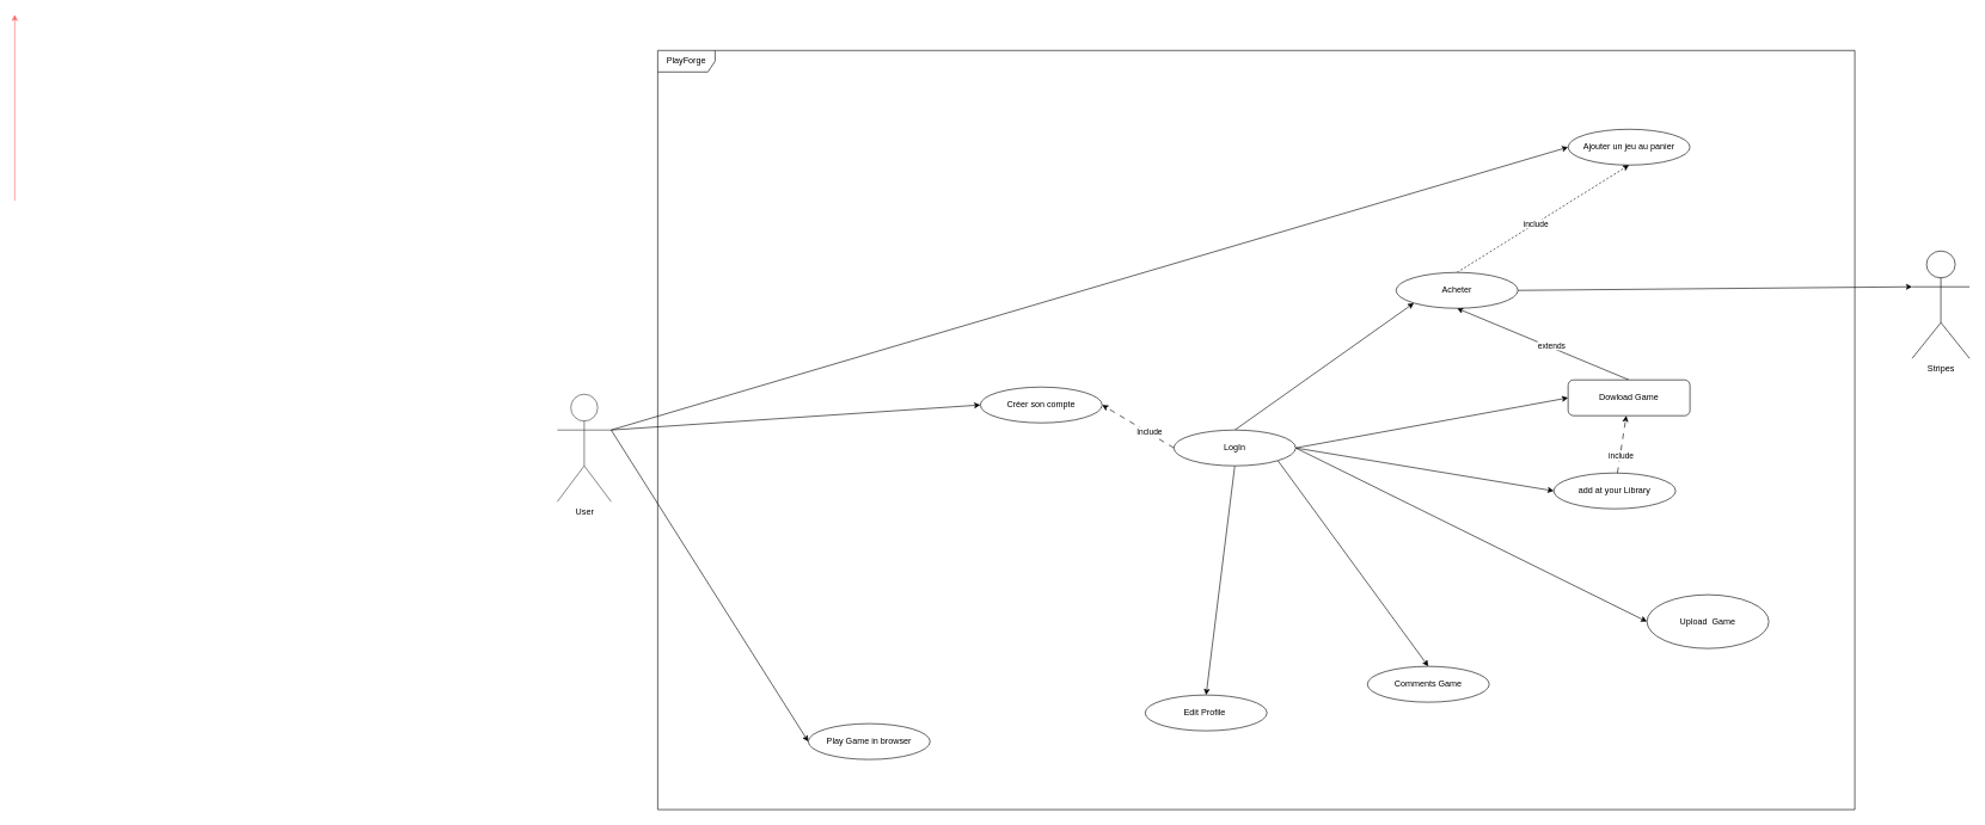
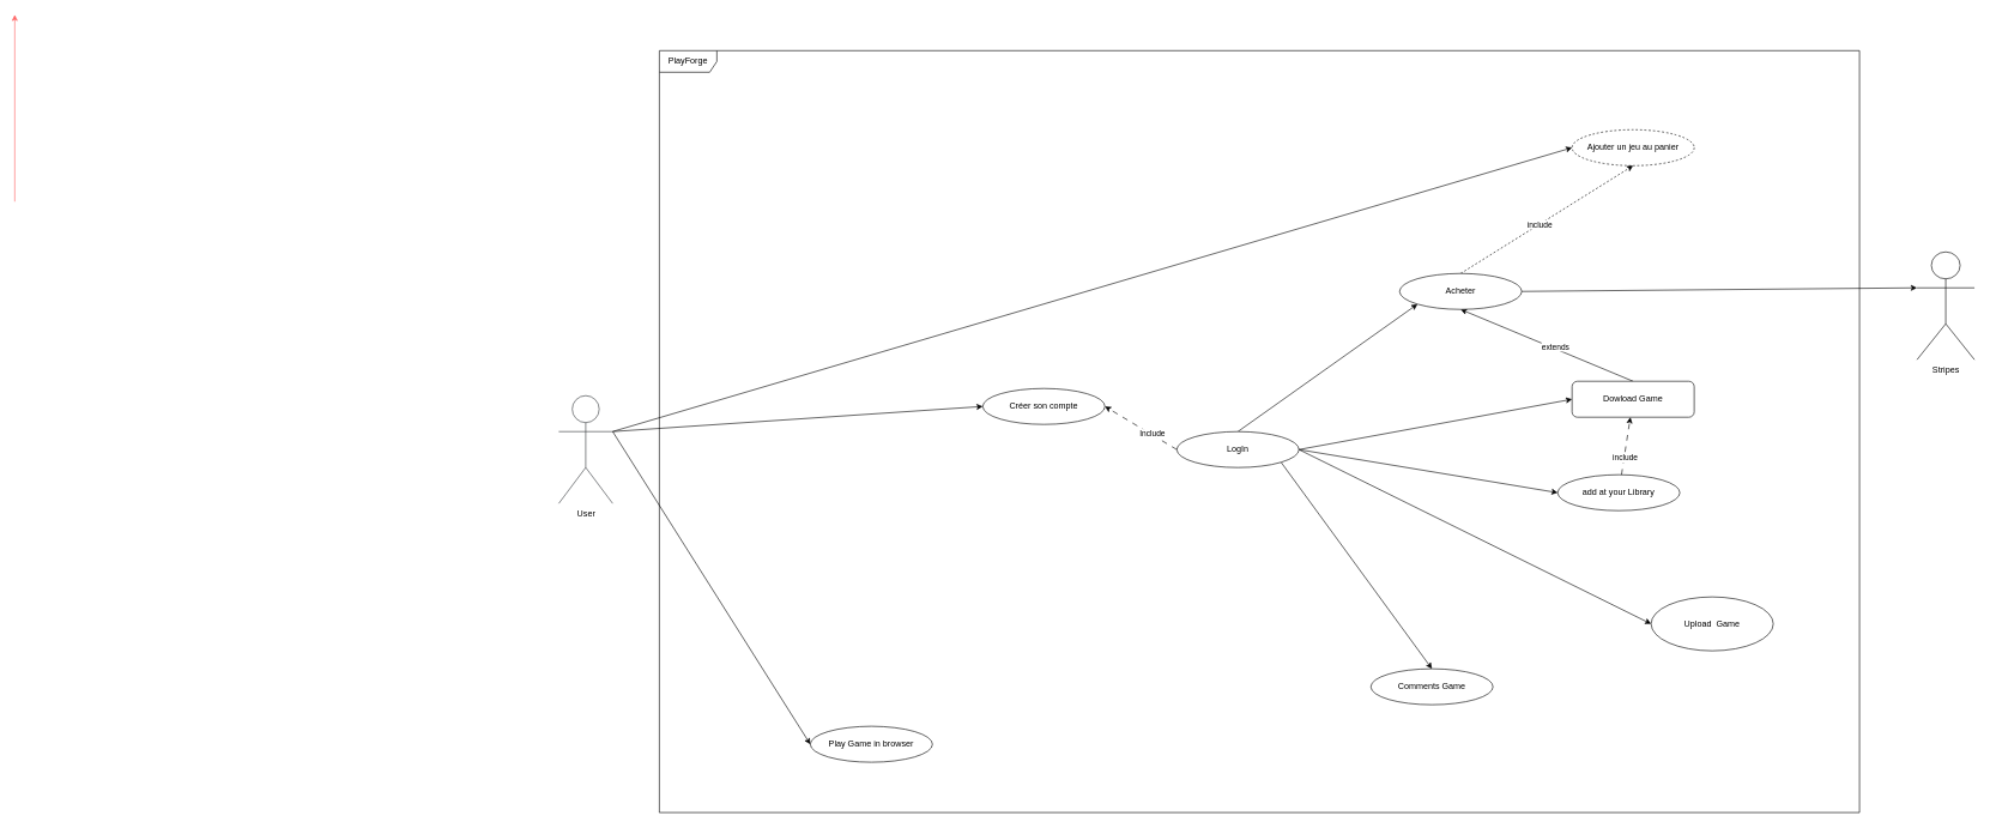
- <mxCell id="20" value="Ajouter un jeu au panier" style="ellipse;whiteSpace=wrap;html=1;" vertex="1" parent="1"><mxGeometry x="2187" y="180" width="170" height="50" as="geometry" /></mxCell>
+ <mxCell id="20" value="Ajouter un jeu au panier" style="ellipse;whiteSpace=wrap;html=1;dashed=1;" vertex="1" parent="1"><mxGeometry x="2187" y="180" width="170" height="50" as="geometry" /></mxCell>
- <mxCell id="3" style="edgeStyle=none;rounded=0;orthogonalLoop=1;jettySize=auto;html=1;exitX=0.5;exitY=1;exitDx=0;exitDy=0;entryX=0.5;entryY=0;entryDx=0;entryDy=0;" edge="1" parent="1" source="34" target="15"><mxGeometry relative="1" as="geometry" /></mxCell>
- <mxCell id="15" value="Edit Profile&amp;nbsp;" style="ellipse;whiteSpace=wrap;html=1;" vertex="1" parent="1"><mxGeometry x="1597" y="970" width="170" height="50" as="geometry" /></mxCell>
